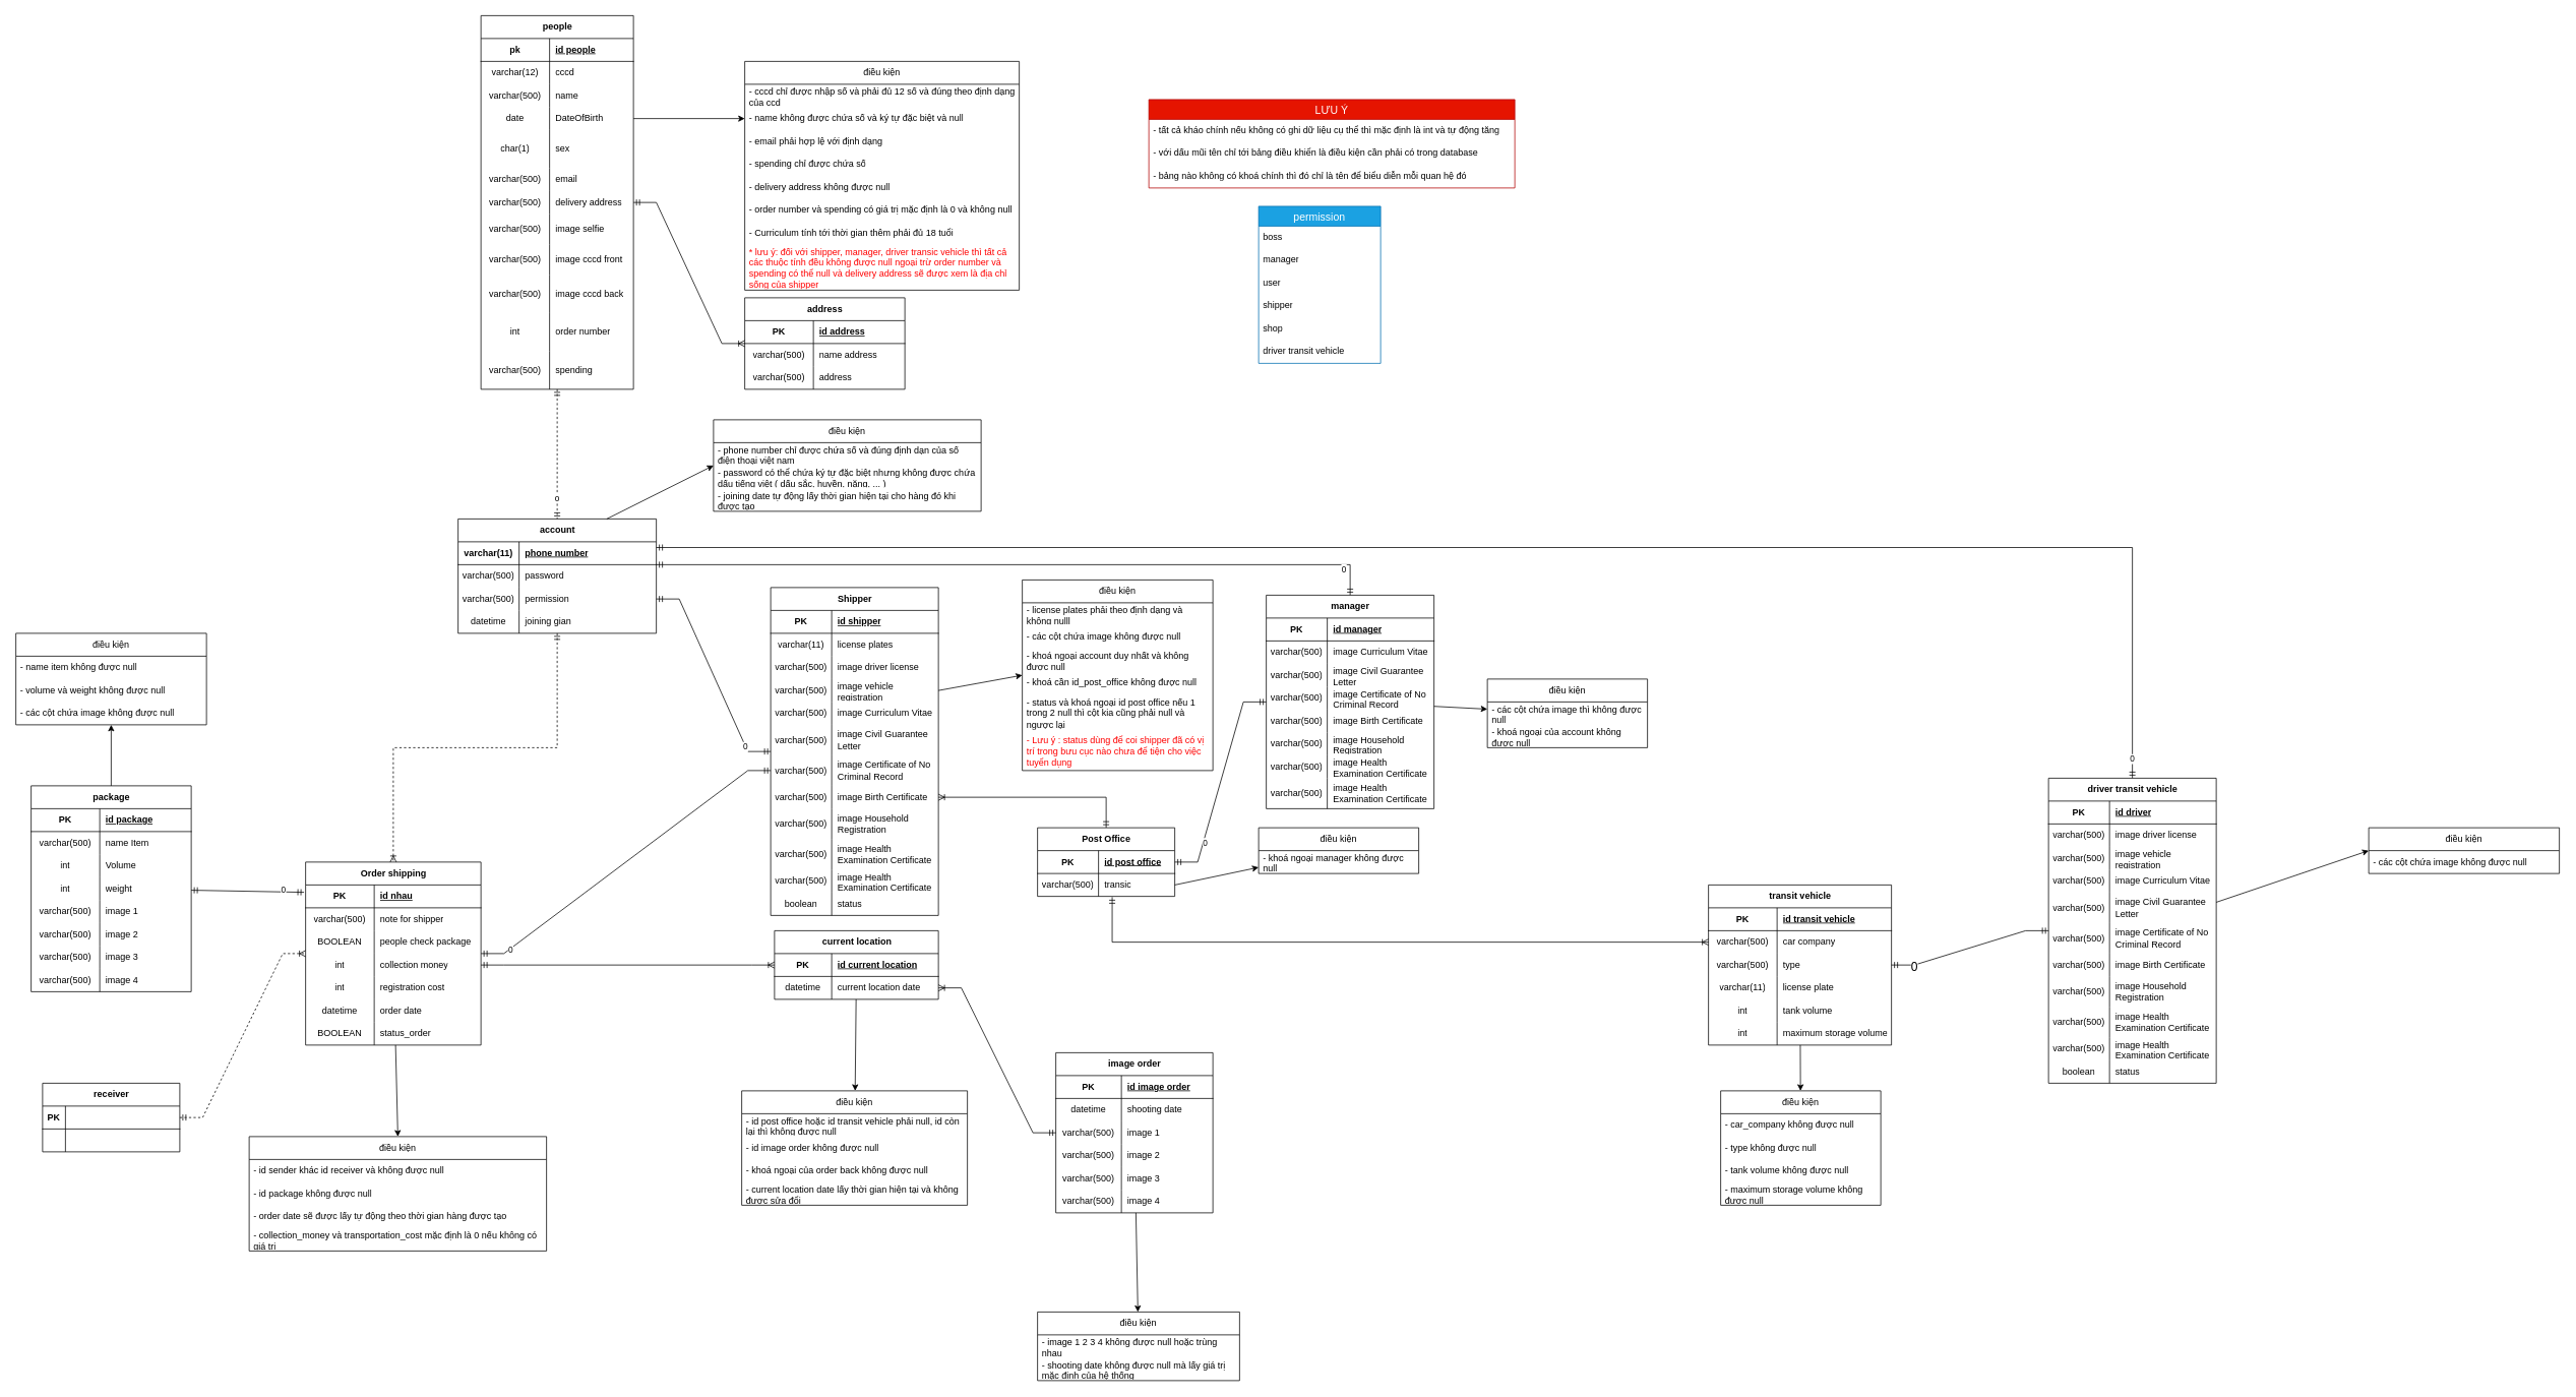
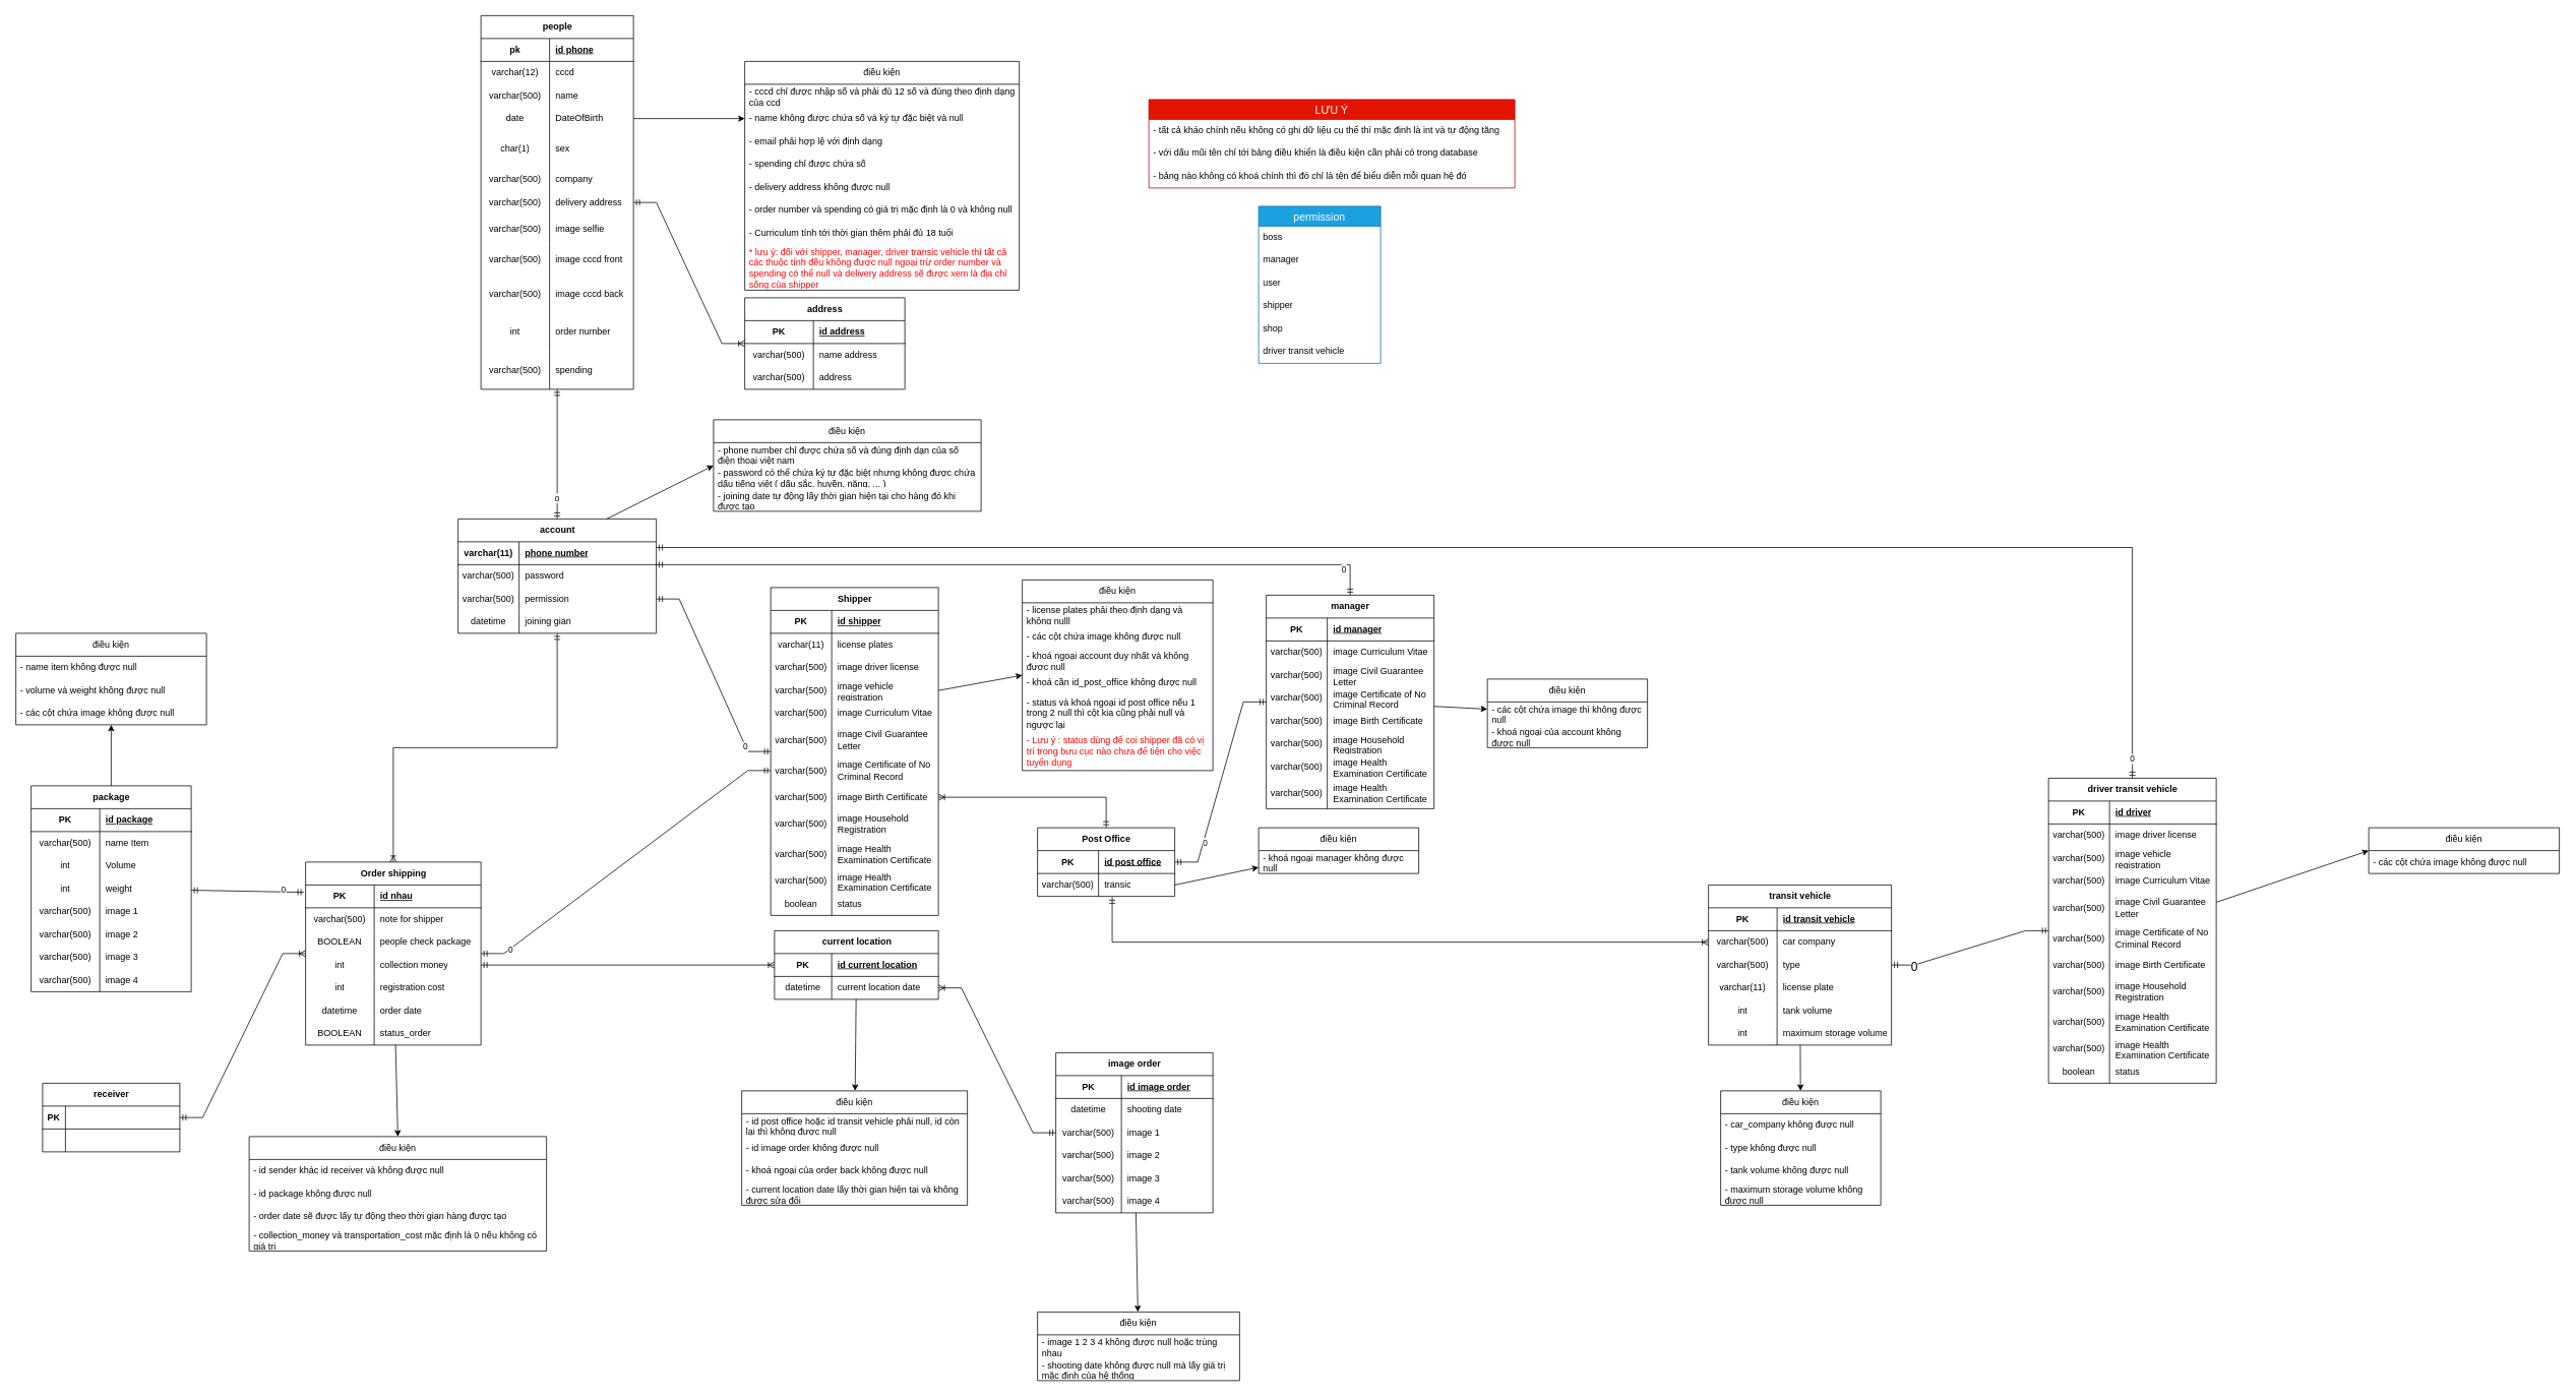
- <mxCell id="22" value="id people" style="shape=partialRectangle;connectable=0;fillColor=none;top=0;left=0;bottom=0;right=0;align=left;spacingLeft=6;fontStyle=5;overflow=hidden;whiteSpace=wrap;html=1;" parent="20" vertex="1"><mxGeometry x="90.0" width="110.0" height="30" as="geometry"><mxRectangle width="110.0" height="30" as="alternateBounds" /></mxGeometry></mxCell>
+ <mxCell id="22" value="id phone" style="shape=partialRectangle;connectable=0;fillColor=none;top=0;left=0;bottom=0;right=0;align=left;spacingLeft=6;fontStyle=5;overflow=hidden;whiteSpace=wrap;html=1;" parent="20" vertex="1"><mxGeometry x="90.0" width="110.0" height="30" as="geometry"><mxRectangle width="110.0" height="30" as="alternateBounds" /></mxGeometry></mxCell>
- <mxCell id="37" value="email" style="shape=partialRectangle;connectable=0;fillColor=none;top=0;left=0;bottom=0;right=0;align=left;spacingLeft=6;overflow=hidden;whiteSpace=wrap;html=1;" parent="35" vertex="1"><mxGeometry x="90.0" width="110.0" height="30" as="geometry"><mxRectangle width="110.0" height="30" as="alternateBounds" /></mxGeometry></mxCell>
+ <mxCell id="37" value="company" style="shape=partialRectangle;connectable=0;fillColor=none;top=0;left=0;bottom=0;right=0;align=left;spacingLeft=6;overflow=hidden;whiteSpace=wrap;html=1;" parent="35" vertex="1"><mxGeometry x="90.0" width="110.0" height="30" as="geometry"><mxRectangle width="110.0" height="30" as="alternateBounds" /></mxGeometry></mxCell>
- <mxCell id="7" value="" style="fontSize=12;html=1;endArrow=ERmandOne;startArrow=ERmandOne;rounded=0;entryX=0.5;entryY=0;entryDx=0;entryDy=0;dashed=1;" parent="1" source="19" target="56" edge="1"><mxGeometry width="100" height="100" relative="1" as="geometry"><mxPoint x="680" y="430" as="sourcePoint" /><mxPoint x="680" y="690" as="targetPoint" /></mxGeometry></mxCell>
+ <mxCell id="7" value="" style="fontSize=12;html=1;endArrow=ERmandOne;startArrow=ERmandOne;rounded=0;entryX=0.5;entryY=0;entryDx=0;entryDy=0;" parent="1" source="19" target="56" edge="1"><mxGeometry width="100" height="100" relative="1" as="geometry"><mxPoint x="680" y="430" as="sourcePoint" /><mxPoint x="680" y="690" as="targetPoint" /></mxGeometry></mxCell>
- <mxCell id="12" value="" style="edgeStyle=elbowEdgeStyle;fontSize=12;html=1;endArrow=ERoneToMany;startArrow=ERmandOne;rounded=0;entryX=0.5;entryY=0;entryDx=0;entryDy=0;elbow=vertical;dashed=1;" parent="1" source="56" target="213" edge="1"><mxGeometry width="100" height="100" relative="1" as="geometry"><mxPoint x="680.7" y="810.51" as="sourcePoint" /><mxPoint x="500" y="1130" as="targetPoint" /></mxGeometry></mxCell>
+ <mxCell id="12" value="" style="edgeStyle=elbowEdgeStyle;fontSize=12;html=1;endArrow=ERoneToMany;startArrow=ERmandOne;rounded=0;entryX=0.5;entryY=0;entryDx=0;entryDy=0;elbow=vertical;" parent="1" source="56" target="213" edge="1"><mxGeometry width="100" height="100" relative="1" as="geometry"><mxPoint x="680.7" y="810.51" as="sourcePoint" /><mxPoint x="500" y="1130" as="targetPoint" /></mxGeometry></mxCell>
- <mxCell id="235" value="" style="edgeStyle=entityRelationEdgeStyle;fontSize=12;html=1;endArrow=ERoneToMany;startArrow=ERmandOne;rounded=0;elbow=vertical;dashed=1;" parent="1" source="243" target="213" edge="1"><mxGeometry width="100" height="100" relative="1" as="geometry"><mxPoint x="550" y="1490" as="sourcePoint" /><mxPoint x="650" y="1390" as="targetPoint" /></mxGeometry></mxCell>
+ <mxCell id="235" value="" style="edgeStyle=entityRelationEdgeStyle;fontSize=12;html=1;endArrow=ERoneToMany;startArrow=ERmandOne;rounded=0;elbow=vertical;" parent="1" source="243" target="213" edge="1"><mxGeometry width="100" height="100" relative="1" as="geometry"><mxPoint x="550" y="1490" as="sourcePoint" /><mxPoint x="650" y="1390" as="targetPoint" /></mxGeometry></mxCell>
